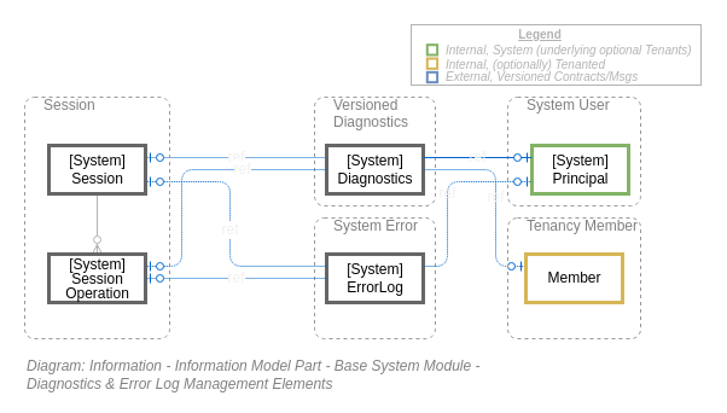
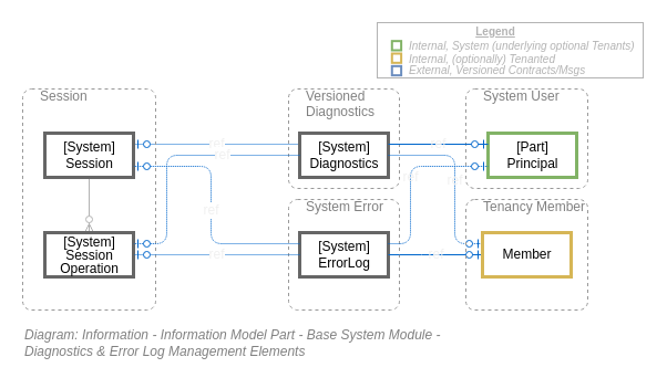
- <mxCell id="15" value="[System]&lt;br style=&quot;font-size: 12px;&quot;&gt;Principal" style="html=1;strokeColor=#82b366;fillColor=none;fontSize=12;strokeWidth=3;perimeterSpacing=0;" vertex="1" parent="14"><mxGeometry x="20" y="40" width="80" height="40" as="geometry" /></mxCell>
+ <mxCell id="15" value="[Part]&lt;br style=&quot;font-size: 12px;&quot;&gt;Principal" style="html=1;strokeColor=#82b366;fillColor=none;fontSize=12;strokeWidth=3;perimeterSpacing=0;" vertex="1" parent="14"><mxGeometry x="20" y="40" width="80" height="40" as="geometry" /></mxCell>
+ <mxCell id="17" value="ref" style="edgeStyle=orthogonalEdgeStyle;rounded=1;orthogonalLoop=1;jettySize=auto;html=1;startArrow=none;startFill=0;endArrow=ERzeroToOne;endFill=1;fontSize=12;fontColor=#F0F0F0;exitX=1;exitY=0.5;exitDx=0;exitDy=0;entryX=0;entryY=0.5;entryDx=0;entryDy=0;labelBackgroundColor=none;strokeColor=#0066CC;" edge="1" parent="1" source="6" target="21"><mxGeometry relative="1" as="geometry"><mxPoint x="400.207" y="150.276" as="sourcePoint" /><mxPoint x="489.862" y="199.931" as="targetPoint" /><Array as="points"><mxPoint x="370" y="230" /><mxPoint x="370" y="230" /></Array></mxGeometry></mxCell>
